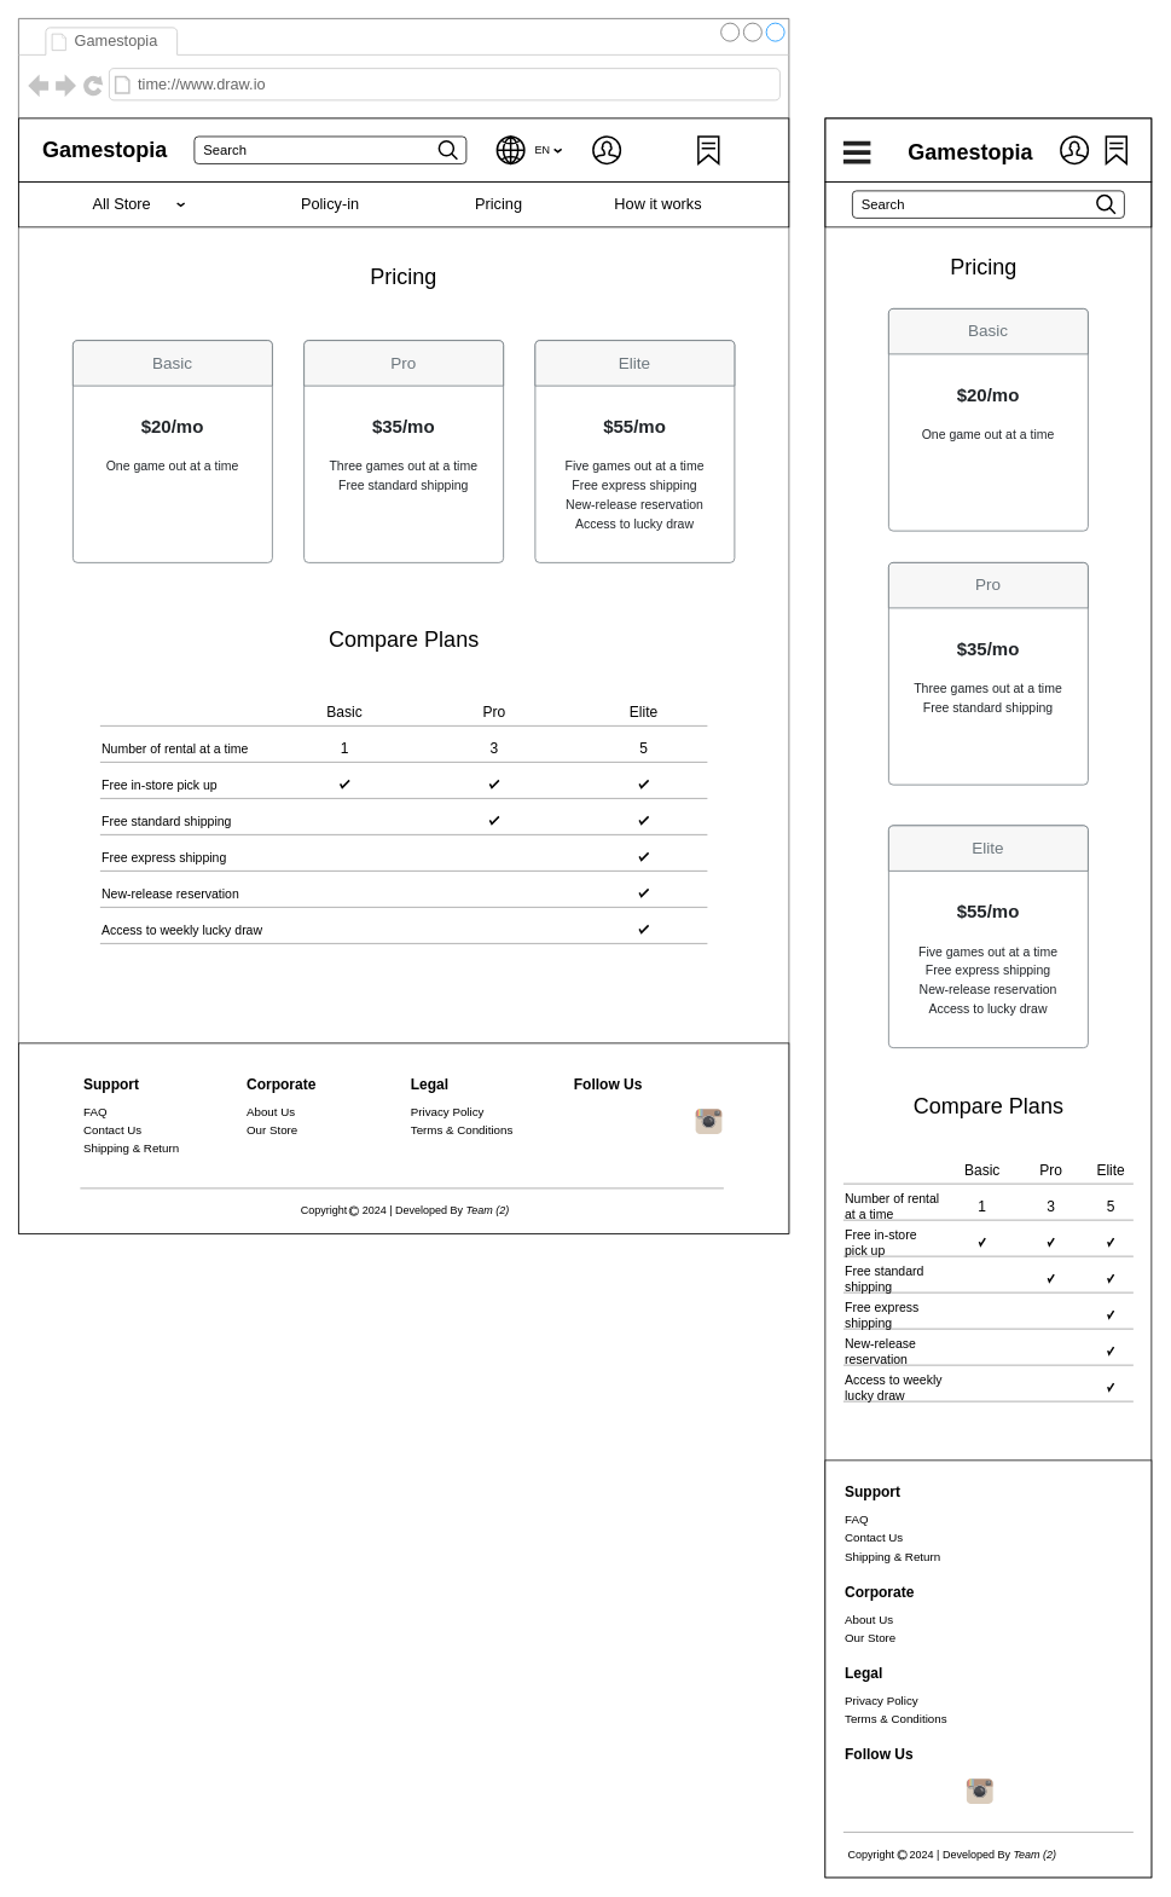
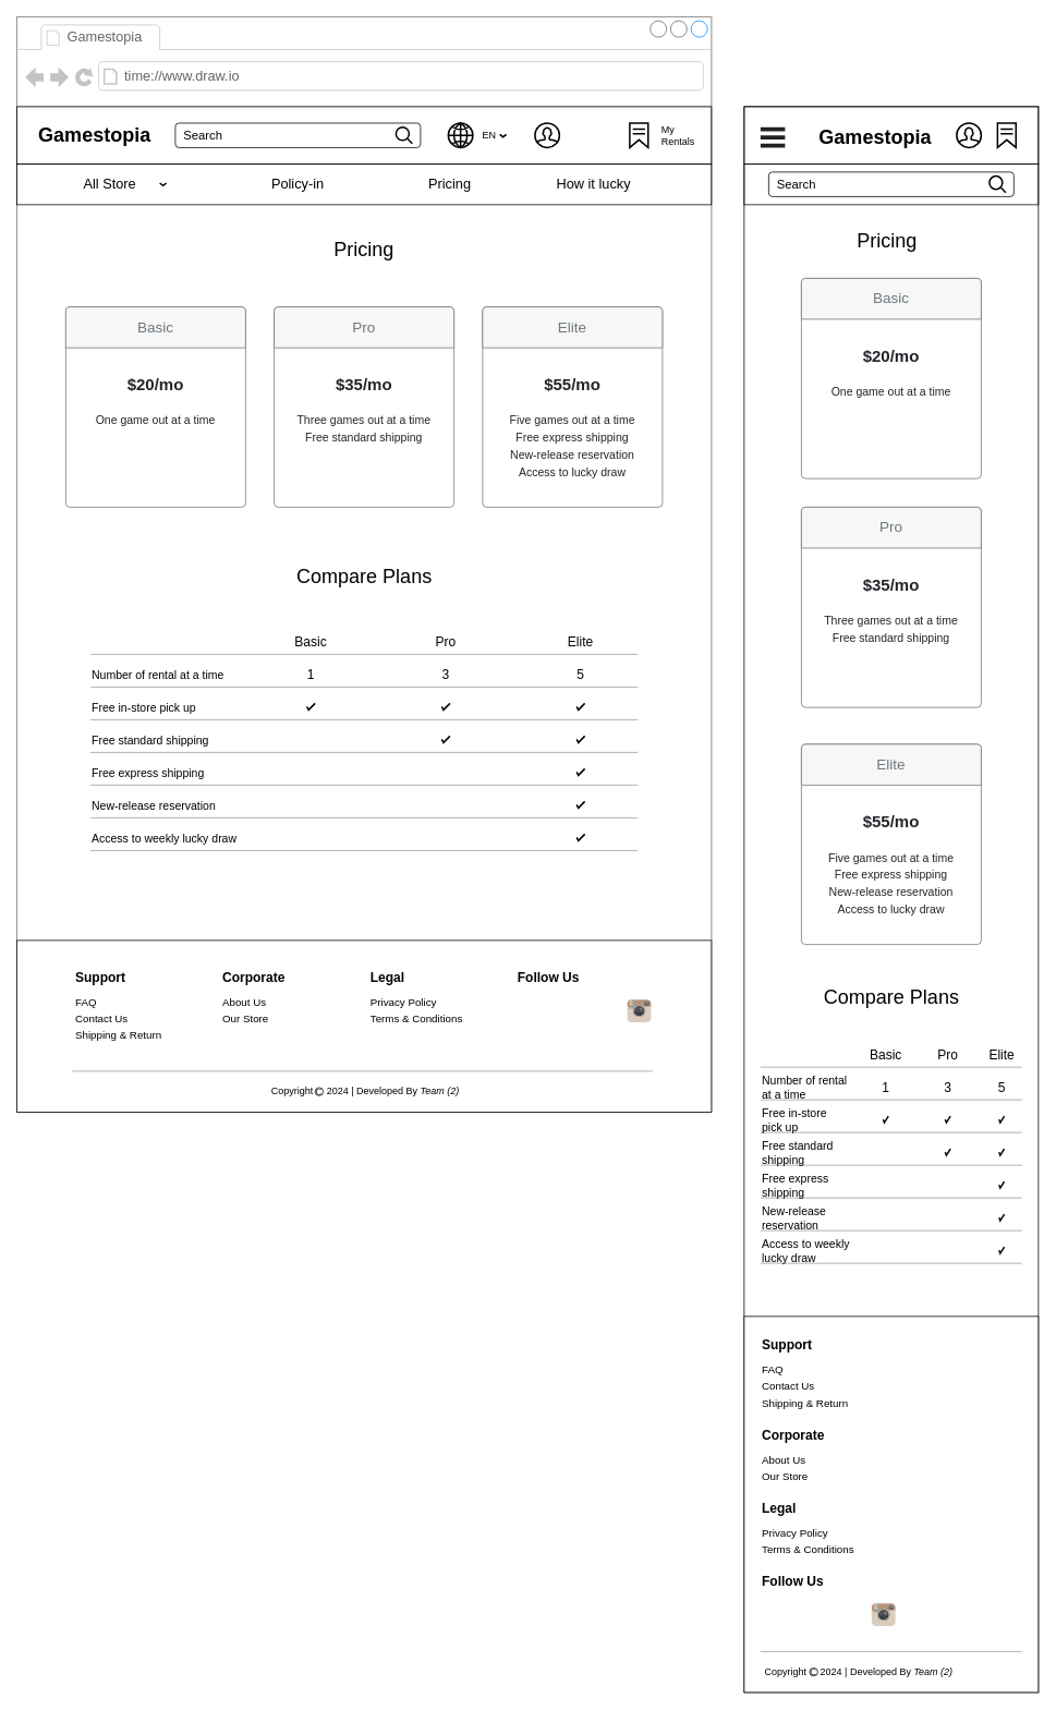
+ <mxCell id="129" value="My Rentals" style="text;html=1;strokeColor=none;fillColor=none;align=left;verticalAlign=middle;whiteSpace=wrap;rounded=0;" parent="128" vertex="1"><mxGeometry x="37" width="50" height="30" as="geometry" /></mxCell>
- <mxCell id="138" value="How it works" style="text;html=1;strokeColor=none;fillColor=none;align=center;verticalAlign=middle;whiteSpace=wrap;rounded=0;fontSize=17;" parent="131" vertex="1"><mxGeometry x="648.75" y="10" width="114" height="30" as="geometry" /></mxCell>
+ <mxCell id="138" value="How it lucky" style="text;html=1;strokeColor=none;fillColor=none;align=center;verticalAlign=middle;whiteSpace=wrap;rounded=0;fontSize=17;" parent="131" vertex="1"><mxGeometry x="648.75" y="10" width="114" height="30" as="geometry" /></mxCell>
